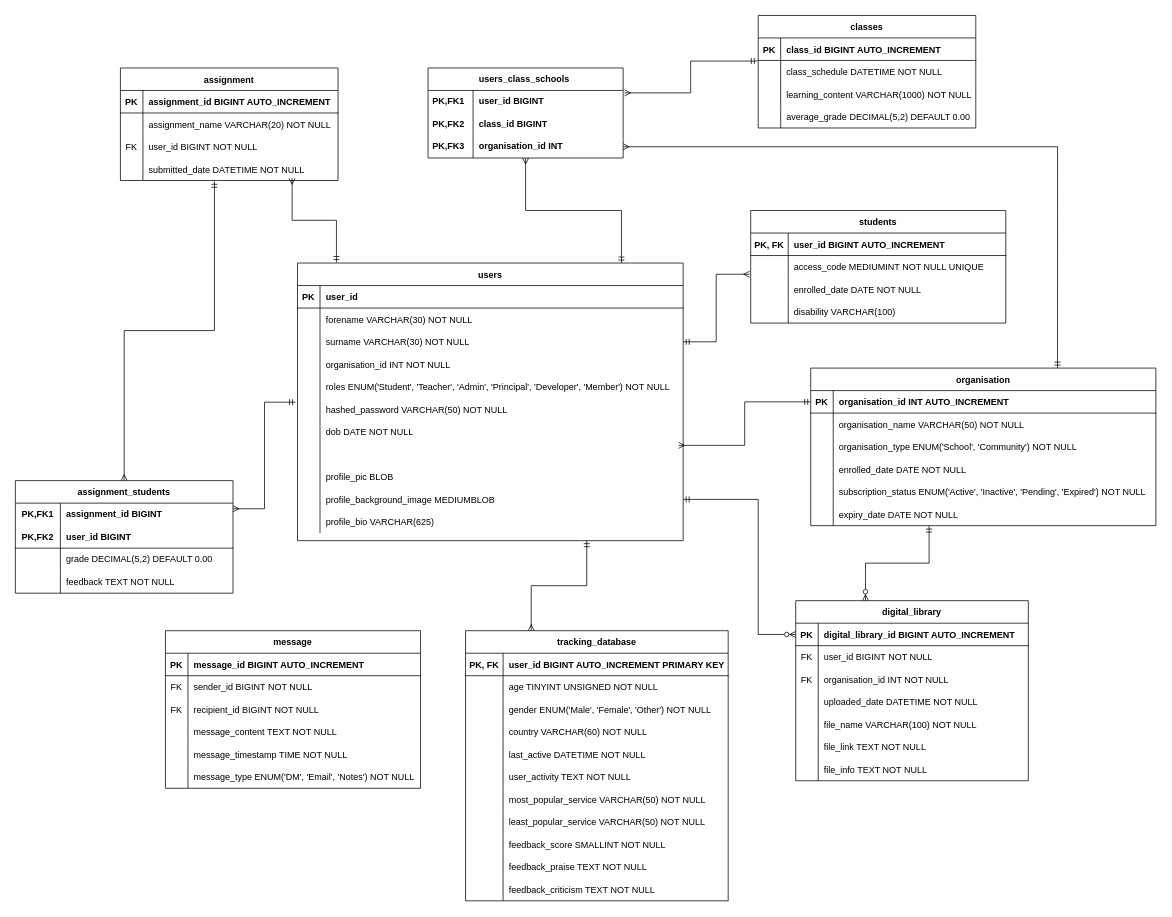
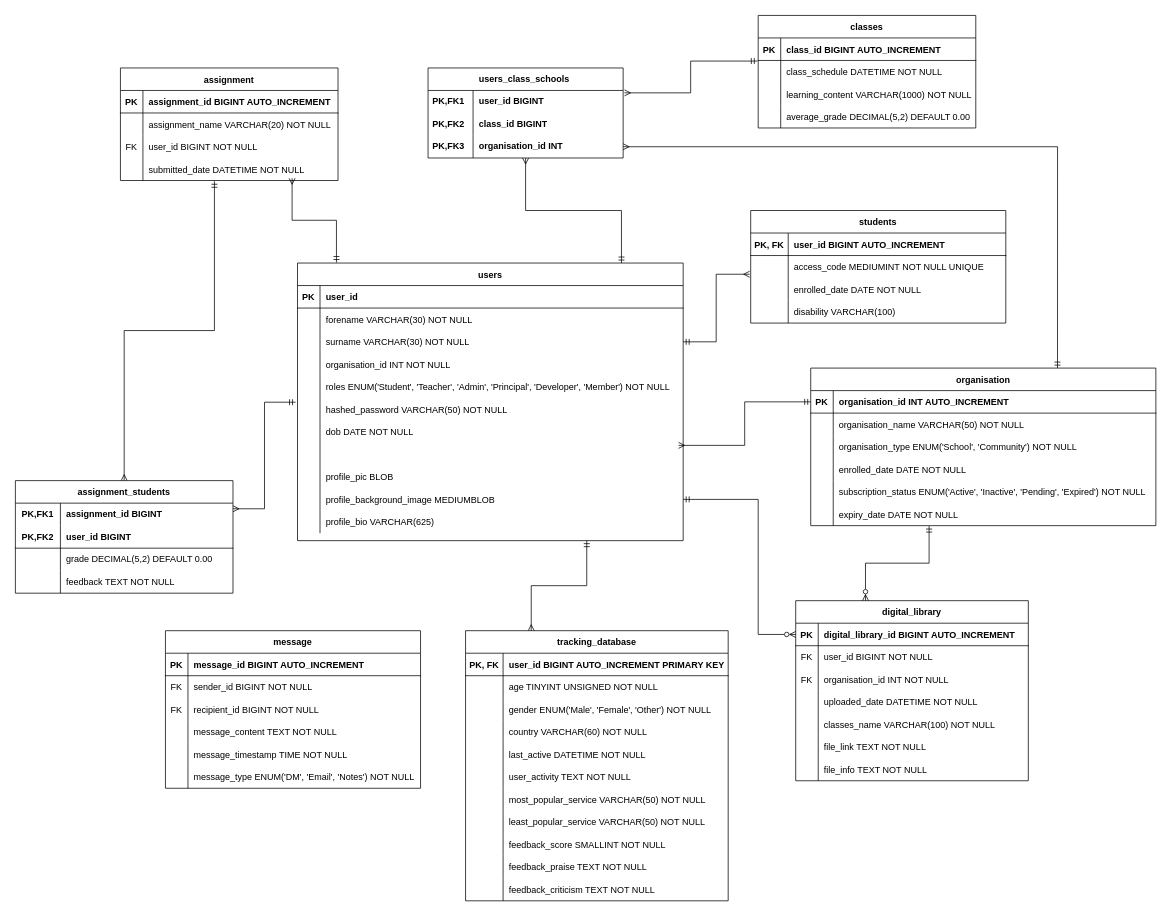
- <mxCell id="117" value="file_name VARCHAR(100) NOT NULL" style="shape=partialRectangle;overflow=hidden;connectable=0;fillColor=none;top=0;left=0;bottom=0;right=0;align=left;spacingLeft=6;" vertex="1" parent="115"><mxGeometry x="30" width="280" height="30" as="geometry"><mxRectangle width="280" height="30" as="alternateBounds" /></mxGeometry></mxCell>
+ <mxCell id="117" value="classes_name VARCHAR(100) NOT NULL" style="shape=partialRectangle;overflow=hidden;connectable=0;fillColor=none;top=0;left=0;bottom=0;right=0;align=left;spacingLeft=6;" vertex="1" parent="115"><mxGeometry x="30" width="280" height="30" as="geometry"><mxRectangle width="280" height="30" as="alternateBounds" /></mxGeometry></mxCell>
